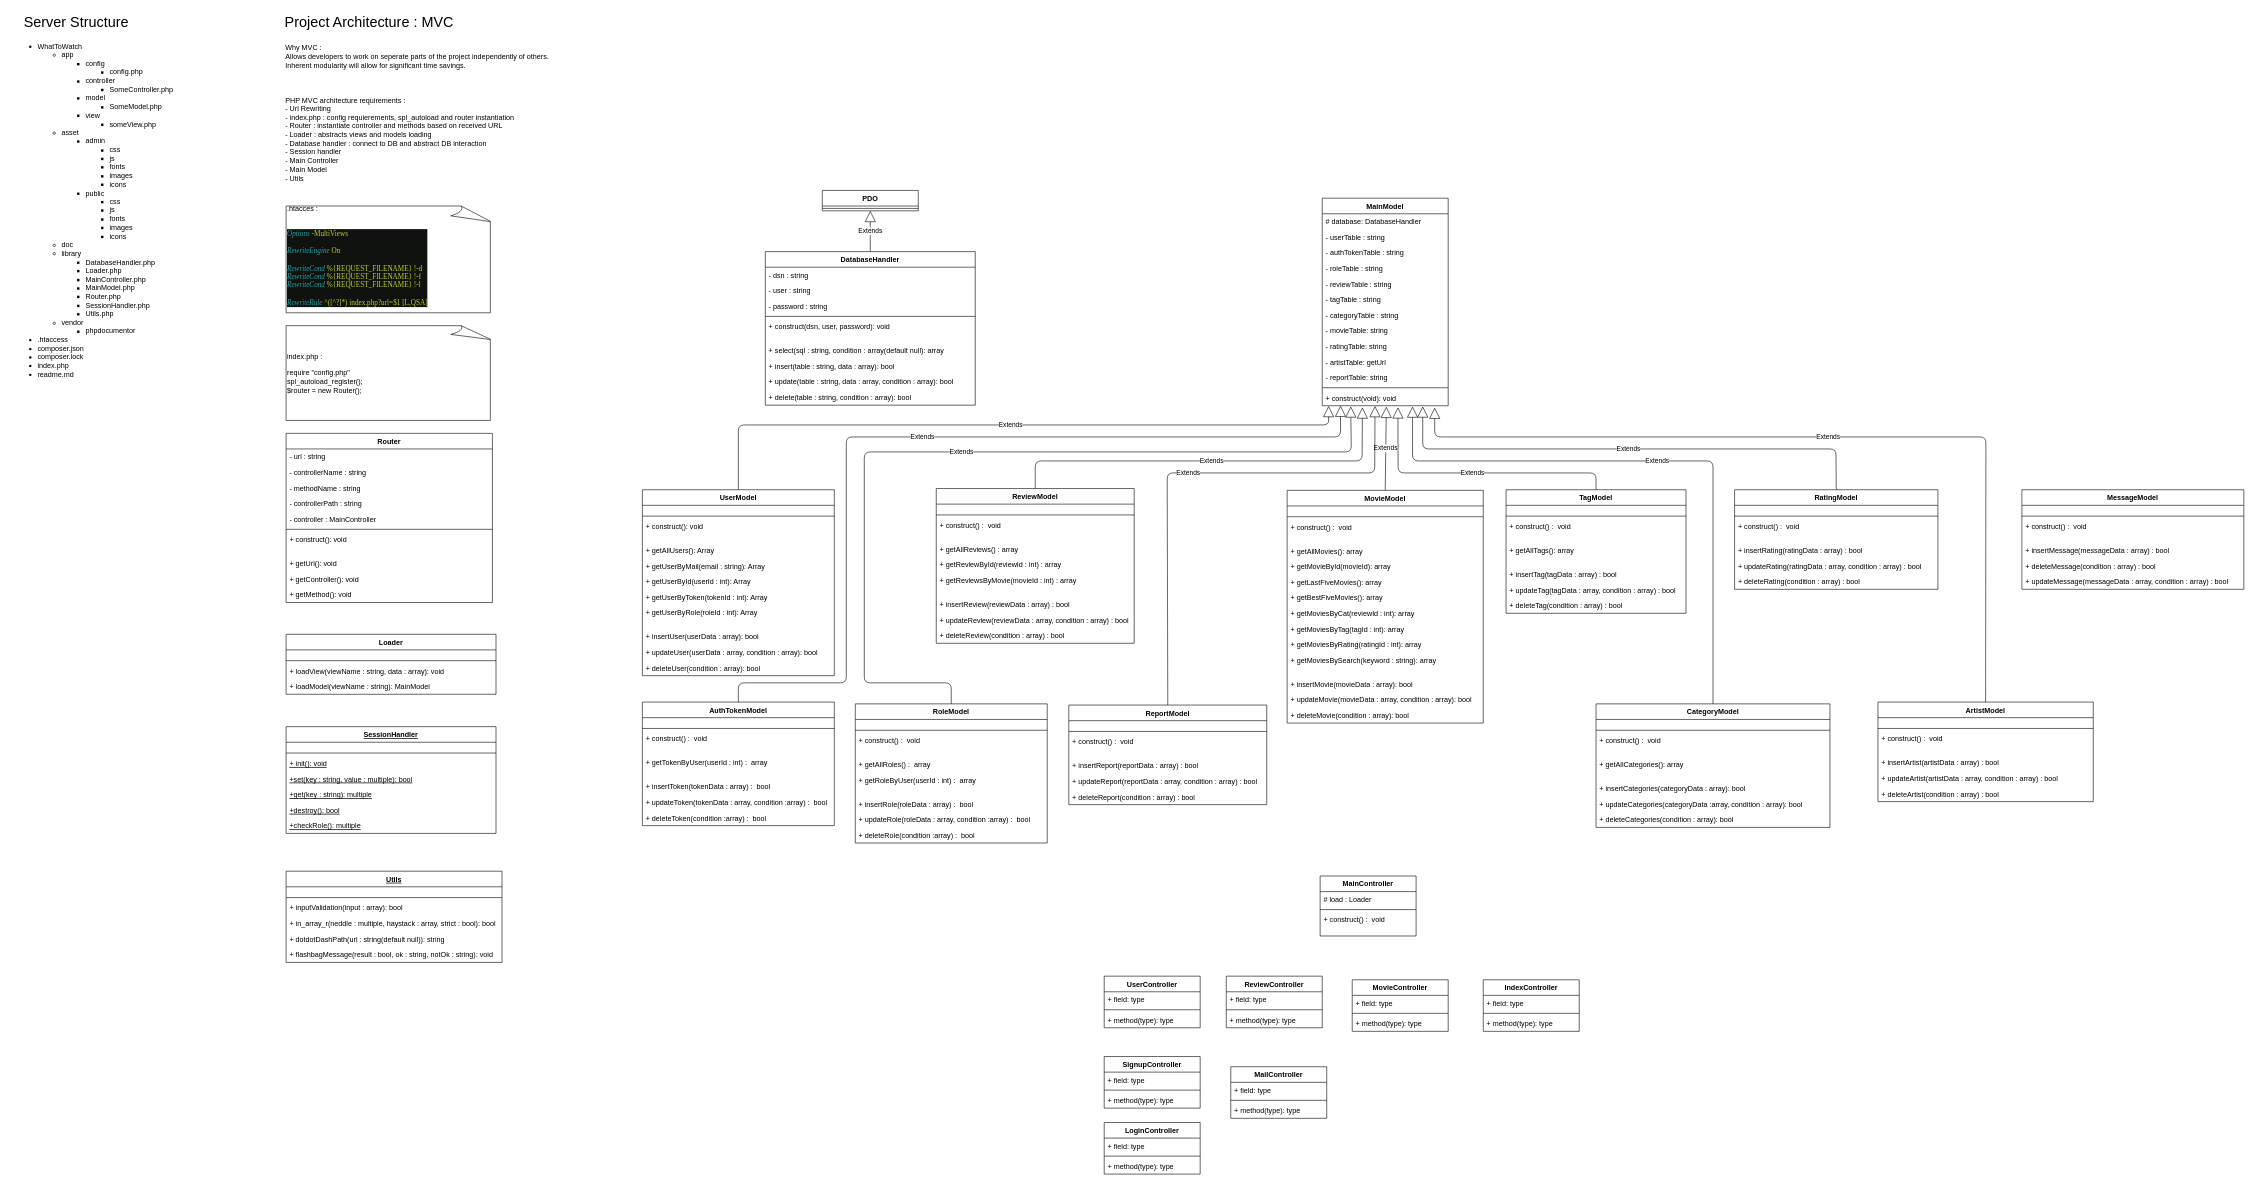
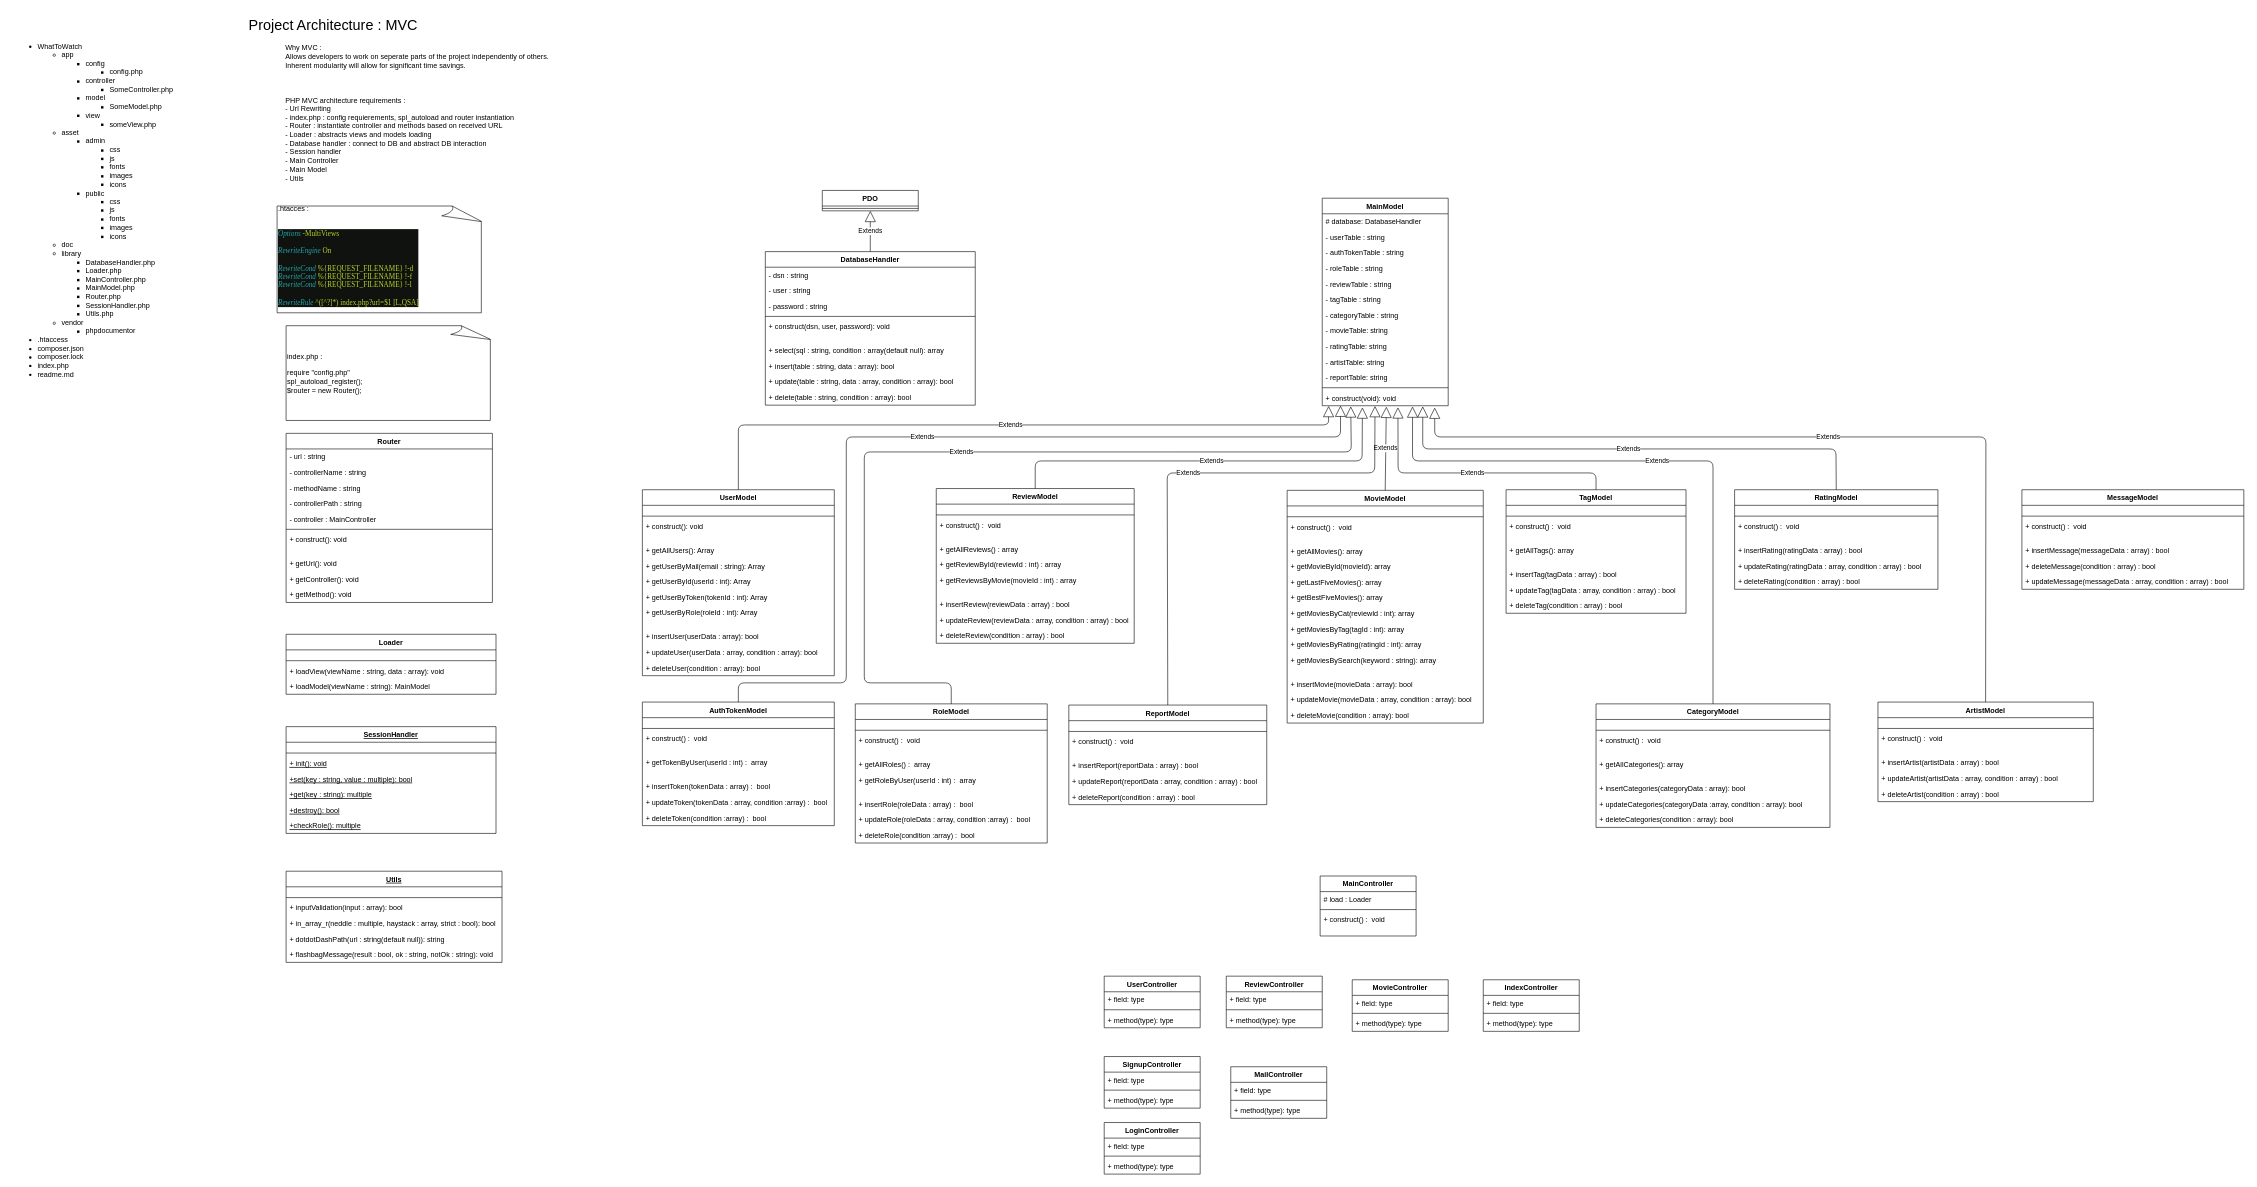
- <mxCell id="206" value="&lt;font style=&quot;font-size: 24px&quot;&gt;Server Structure&amp;nbsp;&lt;/font&gt;" style="text;html=1;resizable=0;points=[];autosize=1;align=left;verticalAlign=top;spacingTop=-4;" parent="1" vertex="1"><mxGeometry x="37" y="20" width="200" height="20" as="geometry" /></mxCell>
- <mxCell id="2" value="&lt;div&gt;&lt;font style=&quot;font-size: 24px&quot;&gt;Project Architecture : MVC&lt;/font&gt;&lt;br&gt;&lt;/div&gt;&lt;div&gt;&lt;br&gt;&lt;/div&gt;" style="text;html=1;resizable=0;points=[];autosize=1;align=left;verticalAlign=top;spacingTop=-4;" parent="1" vertex="1"><mxGeometry x="472" y="20" width="300" height="30" as="geometry" /></mxCell>
+ <mxCell id="2" value="&lt;div&gt;&lt;font style=&quot;font-size: 24px&quot;&gt;Project Architecture : MVC&lt;/font&gt;&lt;br&gt;&lt;/div&gt;&lt;div&gt;&lt;br&gt;&lt;/div&gt;" style="text;html=1;resizable=0;points=[];autosize=1;align=left;verticalAlign=top;spacingTop=-4;" parent="1" vertex="1"><mxGeometry x="412" y="25" width="300" height="30" as="geometry" /></mxCell>
- <mxCell id="205" value=".htacces :&lt;br&gt;&lt;br&gt;&lt;pre style=&quot;background-color: #0f120f ; color: #d8ebe5 ; font-family: &amp;#34;fira code&amp;#34; ; font-size: 9.0pt&quot;&gt;&lt;span style=&quot;color: #26a6a6 ; font-style: italic&quot;&gt;Options &lt;/span&gt;&lt;span style=&quot;color: #bcd42a&quot;&gt;-MultiViews&lt;br&gt;&lt;/span&gt;&lt;span style=&quot;color: #bcd42a&quot;&gt;&lt;br&gt;&lt;/span&gt;&lt;span style=&quot;color: #26a6a6 ; font-style: italic&quot;&gt;RewriteEngine &lt;/span&gt;&lt;span style=&quot;color: #bcd42a&quot;&gt;On&lt;br&gt;&lt;/span&gt;&lt;span style=&quot;color: #bcd42a&quot;&gt;&lt;br&gt;&lt;/span&gt;&lt;span style=&quot;color: #26a6a6 ; font-style: italic&quot;&gt;RewriteCond &lt;/span&gt;&lt;span style=&quot;color: #bcd42a&quot;&gt;%{REQUEST_FILENAME} !-d&lt;br&gt;&lt;/span&gt;&lt;span style=&quot;color: #26a6a6 ; font-style: italic&quot;&gt;RewriteCond &lt;/span&gt;&lt;span style=&quot;color: #bcd42a&quot;&gt;%{REQUEST_FILENAME} !-f&lt;br&gt;&lt;/span&gt;&lt;span style=&quot;color: #26a6a6 ; font-style: italic&quot;&gt;RewriteCond &lt;/span&gt;&lt;span style=&quot;color: #bcd42a&quot;&gt;%{REQUEST_FILENAME} !-l&lt;br&gt;&lt;/span&gt;&lt;span style=&quot;color: #bcd42a&quot;&gt;&lt;br&gt;&lt;/span&gt;&lt;span style=&quot;color: #26a6a6 ; font-style: italic&quot;&gt;RewriteRule &lt;/span&gt;&lt;span style=&quot;color: #bcd42a&quot;&gt;^([^?]*) index.php?url=$1 [L,QSA]&lt;/span&gt;&lt;/pre&gt;" style="whiteSpace=wrap;html=1;shape=mxgraph.basic.document;align=left;" parent="1" vertex="1"><mxGeometry x="476" y="343" width="344" height="178" as="geometry" /></mxCell>
+ <mxCell id="205" value=".htacces :&lt;br&gt;&lt;br&gt;&lt;pre style=&quot;background-color: #0f120f ; color: #d8ebe5 ; font-family: &amp;#34;fira code&amp;#34; ; font-size: 9.0pt&quot;&gt;&lt;span style=&quot;color: #26a6a6 ; font-style: italic&quot;&gt;Options &lt;/span&gt;&lt;span style=&quot;color: #bcd42a&quot;&gt;-MultiViews&lt;br&gt;&lt;/span&gt;&lt;span style=&quot;color: #bcd42a&quot;&gt;&lt;br&gt;&lt;/span&gt;&lt;span style=&quot;color: #26a6a6 ; font-style: italic&quot;&gt;RewriteEngine &lt;/span&gt;&lt;span style=&quot;color: #bcd42a&quot;&gt;On&lt;br&gt;&lt;/span&gt;&lt;span style=&quot;color: #bcd42a&quot;&gt;&lt;br&gt;&lt;/span&gt;&lt;span style=&quot;color: #26a6a6 ; font-style: italic&quot;&gt;RewriteCond &lt;/span&gt;&lt;span style=&quot;color: #bcd42a&quot;&gt;%{REQUEST_FILENAME} !-d&lt;br&gt;&lt;/span&gt;&lt;span style=&quot;color: #26a6a6 ; font-style: italic&quot;&gt;RewriteCond &lt;/span&gt;&lt;span style=&quot;color: #bcd42a&quot;&gt;%{REQUEST_FILENAME} !-f&lt;br&gt;&lt;/span&gt;&lt;span style=&quot;color: #26a6a6 ; font-style: italic&quot;&gt;RewriteCond &lt;/span&gt;&lt;span style=&quot;color: #bcd42a&quot;&gt;%{REQUEST_FILENAME} !-l&lt;br&gt;&lt;/span&gt;&lt;span style=&quot;color: #bcd42a&quot;&gt;&lt;br&gt;&lt;/span&gt;&lt;span style=&quot;color: #26a6a6 ; font-style: italic&quot;&gt;RewriteRule &lt;/span&gt;&lt;span style=&quot;color: #bcd42a&quot;&gt;^([^?]*) index.php?url=$1 [L,QSA]&lt;/span&gt;&lt;/pre&gt;" style="whiteSpace=wrap;html=1;shape=mxgraph.basic.document;align=left;" parent="1" vertex="1"><mxGeometry x="461" y="343" width="344" height="178" as="geometry" /></mxCell>
- <mxCell id="37" value="- artistTable: getUrl" style="text;strokeColor=none;fillColor=none;align=left;verticalAlign=top;spacingLeft=4;spacingRight=4;overflow=hidden;rotatable=0;points=[[0,0.5],[1,0.5]];portConstraint=eastwest;" parent="27" vertex="1"><mxGeometry y="260" width="210" height="26" as="geometry" /></mxCell>
+ <mxCell id="37" value="- artistTable: string" style="text;strokeColor=none;fillColor=none;align=left;verticalAlign=top;spacingLeft=4;spacingRight=4;overflow=hidden;rotatable=0;points=[[0,0.5],[1,0.5]];portConstraint=eastwest;" parent="27" vertex="1"><mxGeometry y="260" width="210" height="26" as="geometry" /></mxCell>
